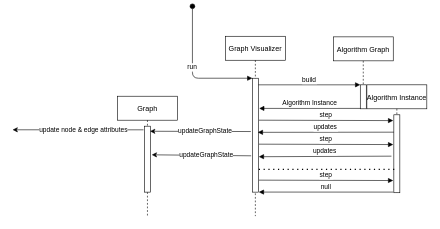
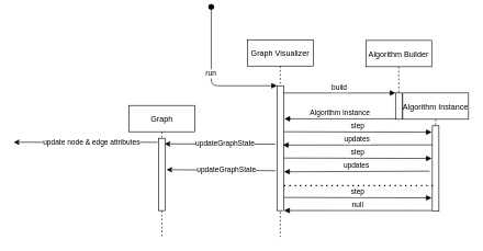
- <mxCell id="5" value="Algorithm Graph" style="shape=umlLifeline;perimeter=lifelinePerimeter;container=1;collapsible=0;recursiveResize=0;rounded=0;shadow=0;strokeWidth=1;" parent="1" vertex="1"><mxGeometry x="555" y="21" width="100" height="119" as="geometry" /></mxCell>
+ <mxCell id="5" value="Algorithm Builder" style="shape=umlLifeline;perimeter=lifelinePerimeter;container=1;collapsible=0;recursiveResize=0;rounded=0;shadow=0;strokeWidth=1;" parent="1" vertex="1"><mxGeometry x="555" y="21" width="100" height="119" as="geometry" /></mxCell>
